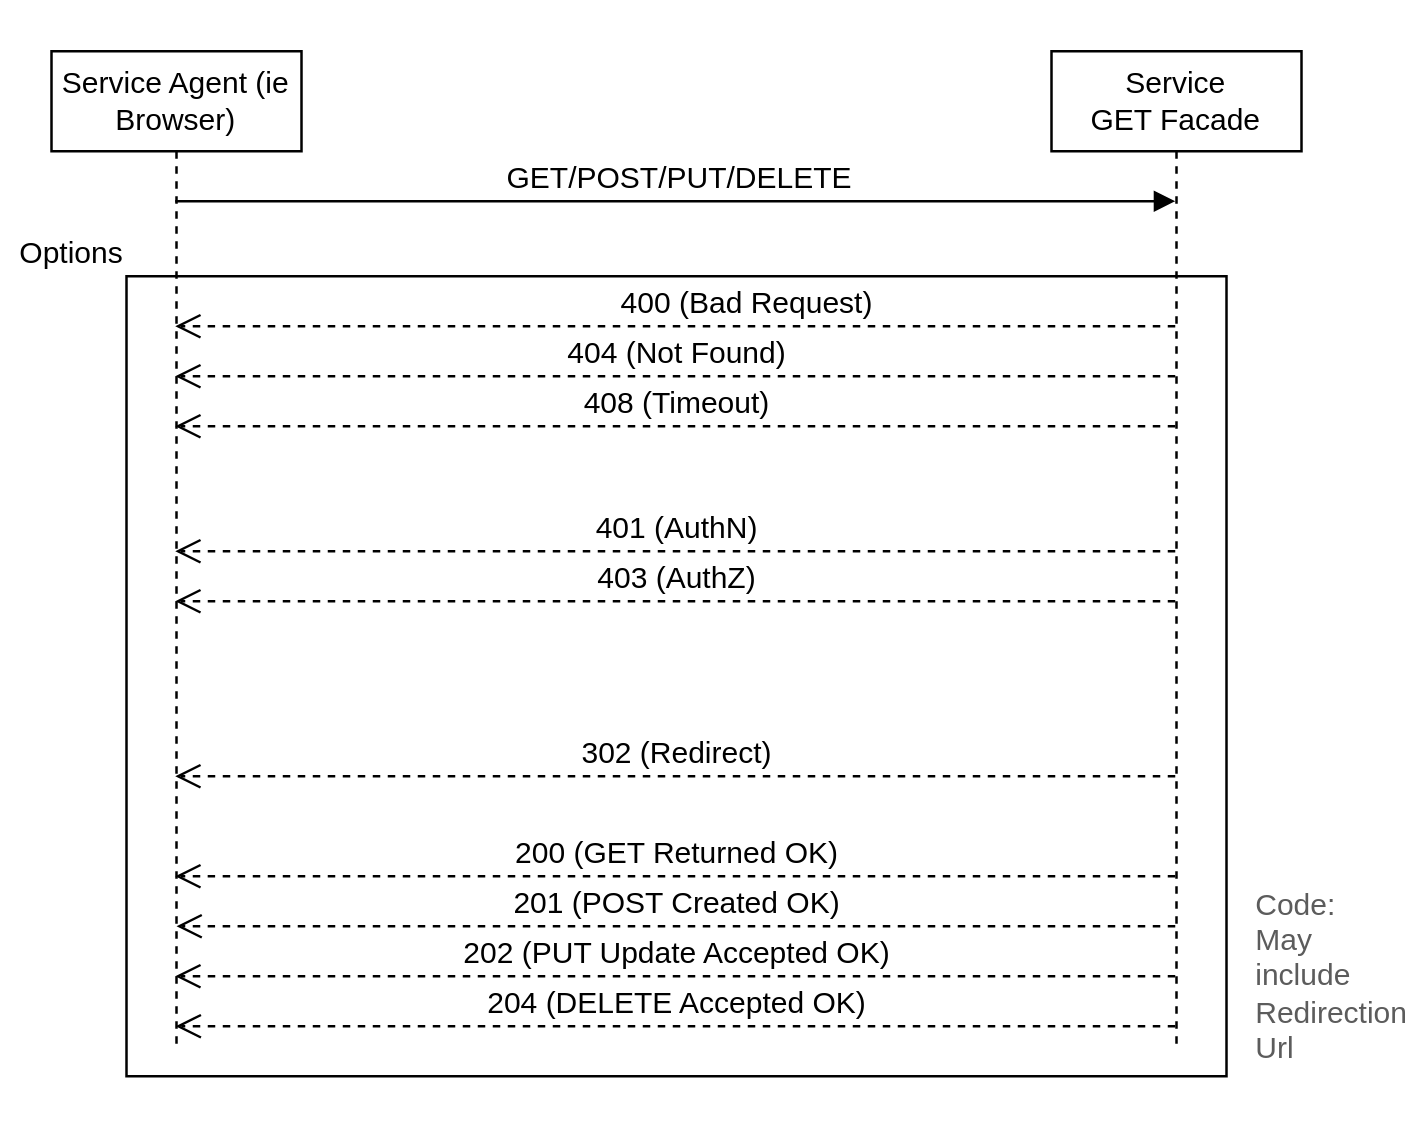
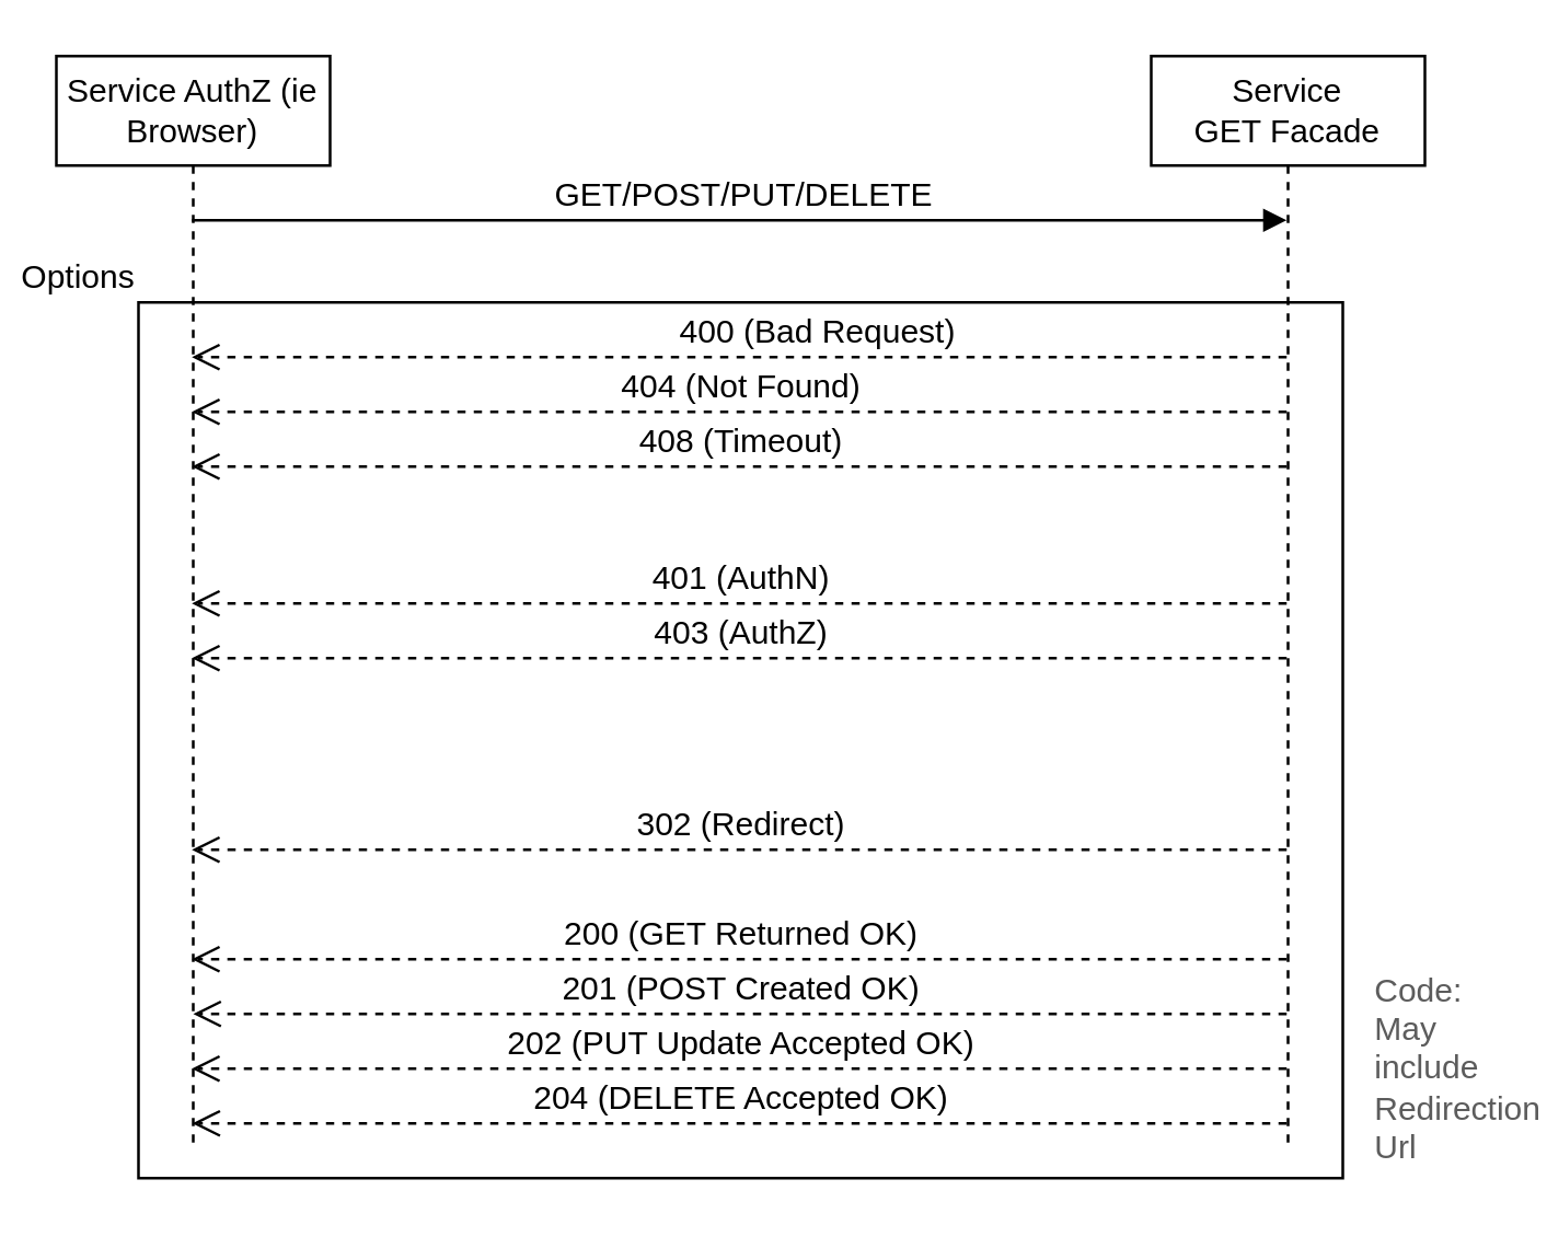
- <mxCell id="3" value="Service Agent (ie Browser)" style="shape=umlLifeline;perimeter=lifelinePerimeter;whiteSpace=wrap;html=1;container=1;collapsible=0;recursiveResize=0;outlineConnect=0;labelBackgroundColor=none;strokeColor=#000000;fontSize=12;fontColor=#000000;align=center;" vertex="1" parent="1"><mxGeometry x="20" y="20" width="100" height="400" as="geometry" /></mxCell>
+ <mxCell id="3" value="Service AuthZ (ie Browser)" style="shape=umlLifeline;perimeter=lifelinePerimeter;whiteSpace=wrap;html=1;container=1;collapsible=0;recursiveResize=0;outlineConnect=0;labelBackgroundColor=none;strokeColor=#000000;fontSize=12;fontColor=#000000;align=center;" vertex="1" parent="1"><mxGeometry x="20" y="20" width="100" height="400" as="geometry" /></mxCell>
